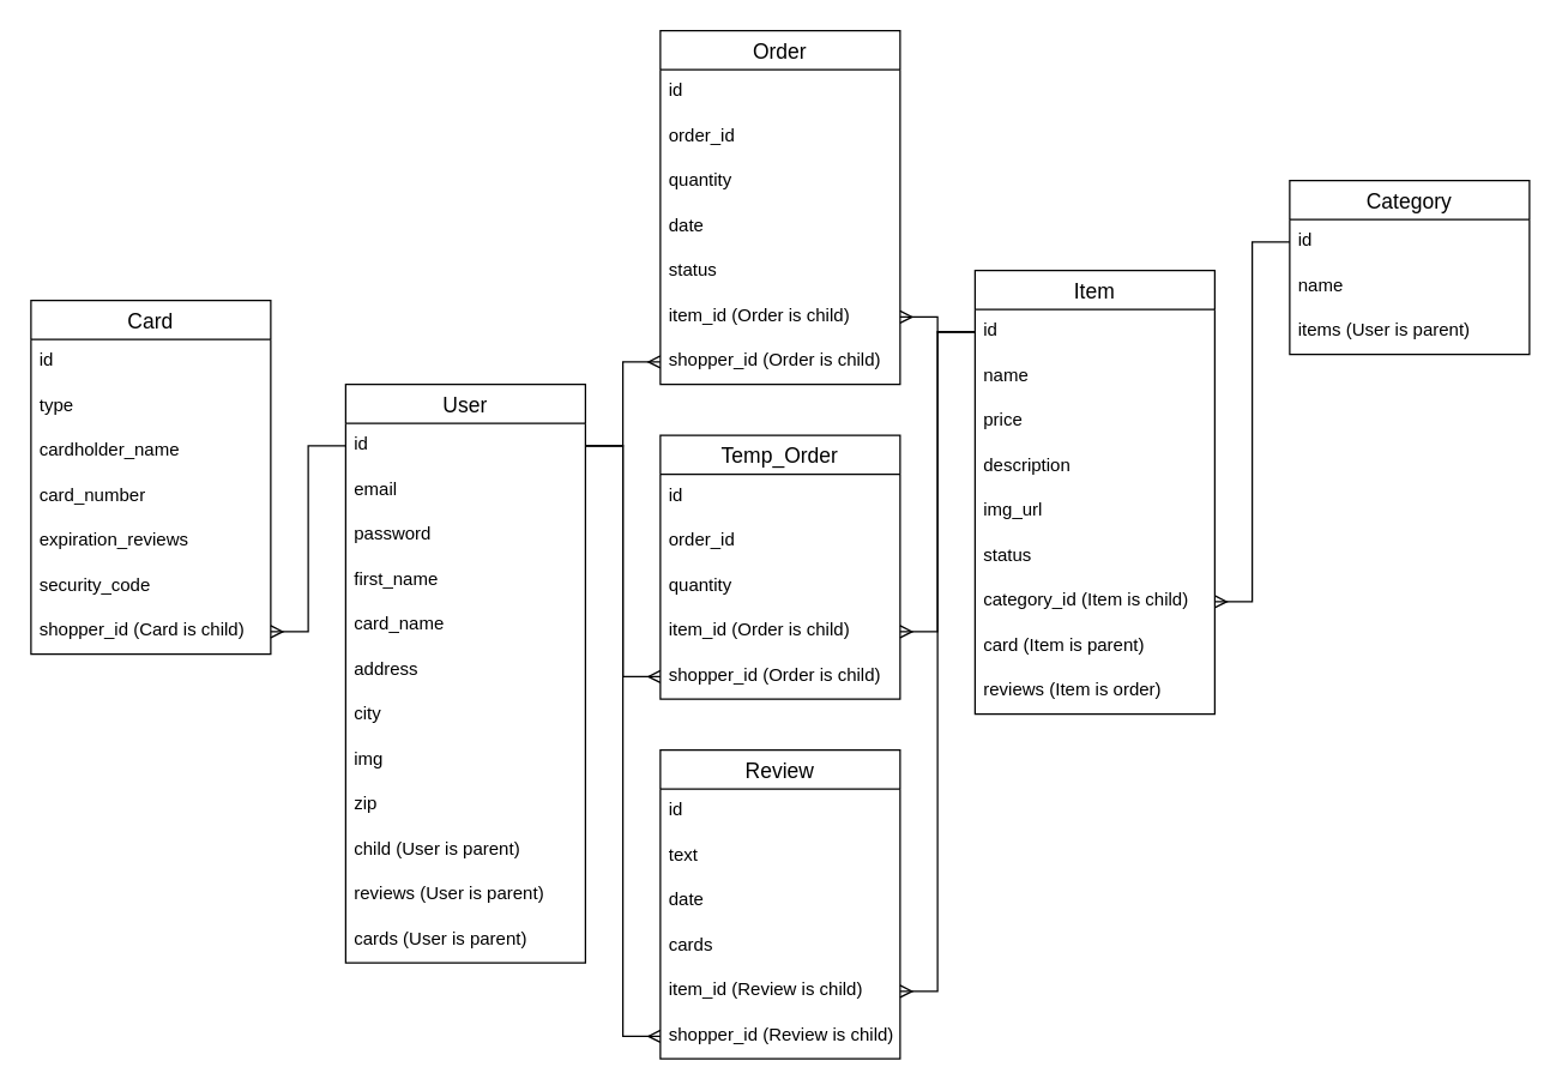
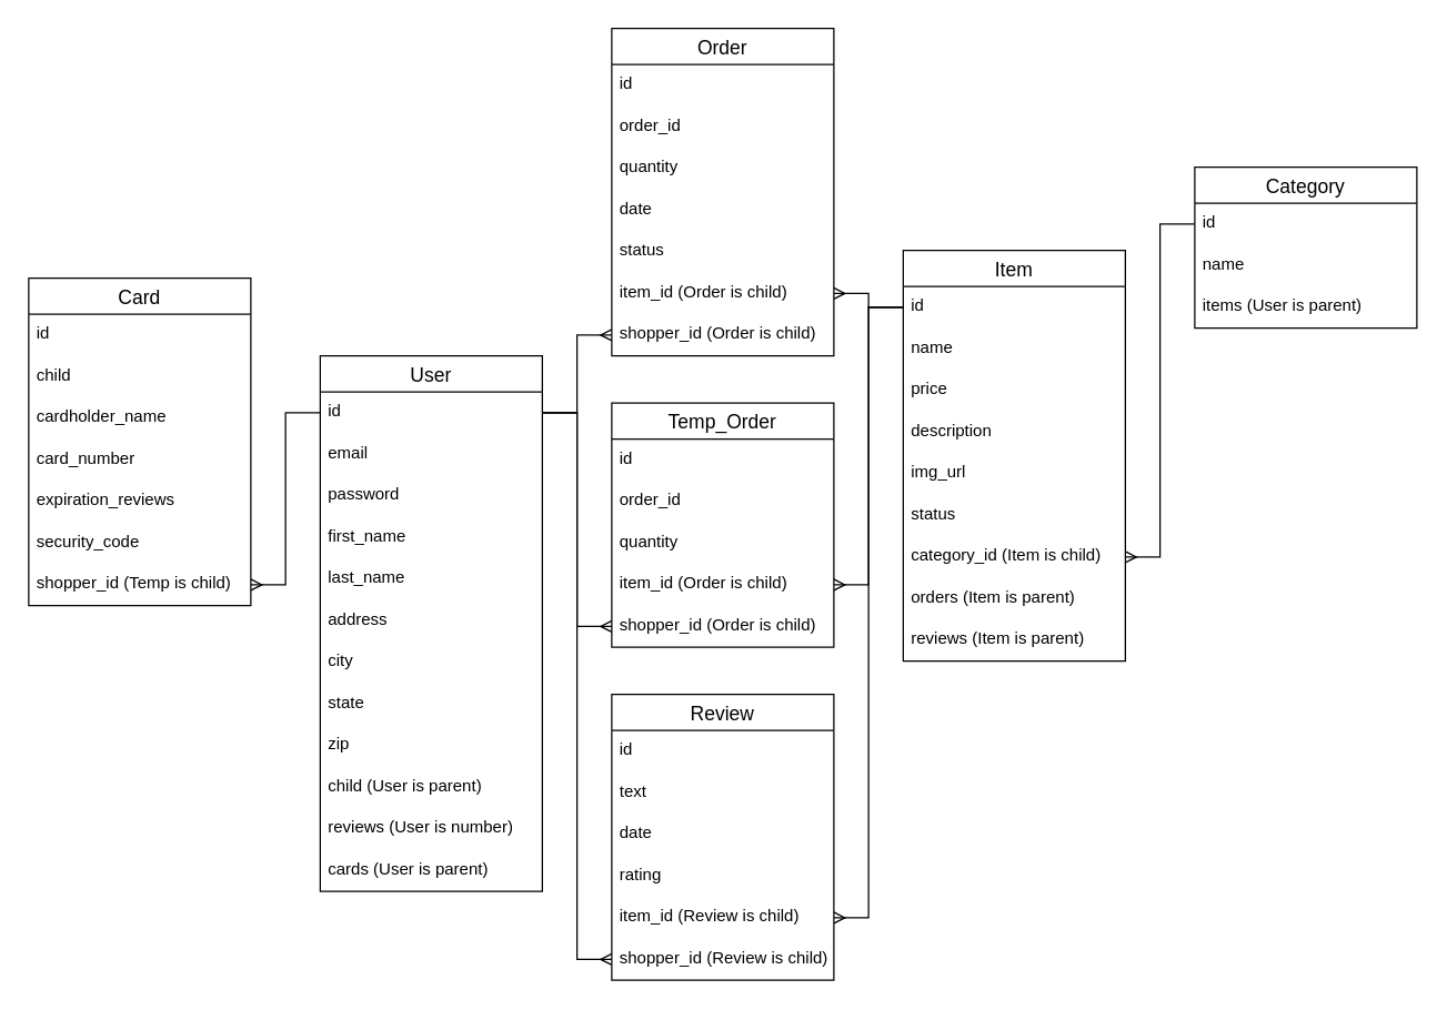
- <mxCell id="59" value="type" style="text;strokeColor=none;fillColor=none;spacingLeft=4;spacingRight=4;overflow=hidden;rotatable=0;points=[[0,0.5],[1,0.5]];portConstraint=eastwest;fontSize=12;" vertex="1" parent="57"><mxGeometry y="56" width="160" height="30" as="geometry" /></mxCell>
+ <mxCell id="59" value="child" style="text;strokeColor=none;fillColor=none;spacingLeft=4;spacingRight=4;overflow=hidden;rotatable=0;points=[[0,0.5],[1,0.5]];portConstraint=eastwest;fontSize=12;" vertex="1" parent="57"><mxGeometry y="56" width="160" height="30" as="geometry" /></mxCell>
- <mxCell id="7" value="card_name" style="text;strokeColor=none;fillColor=none;spacingLeft=4;spacingRight=4;overflow=hidden;rotatable=0;points=[[0,0.5],[1,0.5]];portConstraint=eastwest;fontSize=12;" parent="2" vertex="1"><mxGeometry y="146" width="160" height="30" as="geometry" /></mxCell>
+ <mxCell id="7" value="last_name" style="text;strokeColor=none;fillColor=none;spacingLeft=4;spacingRight=4;overflow=hidden;rotatable=0;points=[[0,0.5],[1,0.5]];portConstraint=eastwest;fontSize=12;" parent="2" vertex="1"><mxGeometry y="146" width="160" height="30" as="geometry" /></mxCell>
- <mxCell id="64" value="shopper_id (Card is child)" style="text;strokeColor=none;fillColor=none;spacingLeft=4;spacingRight=4;overflow=hidden;rotatable=0;points=[[0,0.5],[1,0.5]];portConstraint=eastwest;fontSize=12;" vertex="1" parent="57"><mxGeometry y="206" width="160" height="30" as="geometry" /></mxCell>
+ <mxCell id="64" value="shopper_id (Temp is child)" style="text;strokeColor=none;fillColor=none;spacingLeft=4;spacingRight=4;overflow=hidden;rotatable=0;points=[[0,0.5],[1,0.5]];portConstraint=eastwest;fontSize=12;" vertex="1" parent="57"><mxGeometry y="206" width="160" height="30" as="geometry" /></mxCell>
- <mxCell id="23" value="card (Item is parent)" style="text;strokeColor=none;fillColor=none;spacingLeft=4;spacingRight=4;overflow=hidden;rotatable=0;points=[[0,0.5],[1,0.5]];portConstraint=eastwest;fontSize=12;" parent="15" vertex="1"><mxGeometry y="236" width="160" height="30" as="geometry" /></mxCell>
+ <mxCell id="23" value="orders (Item is parent)" style="text;strokeColor=none;fillColor=none;spacingLeft=4;spacingRight=4;overflow=hidden;rotatable=0;points=[[0,0.5],[1,0.5]];portConstraint=eastwest;fontSize=12;" parent="15" vertex="1"><mxGeometry y="236" width="160" height="30" as="geometry" /></mxCell>
- <mxCell id="24" value="reviews (Item is order)" style="text;strokeColor=none;fillColor=none;spacingLeft=4;spacingRight=4;overflow=hidden;rotatable=0;points=[[0,0.5],[1,0.5]];portConstraint=eastwest;fontSize=12;" parent="15" vertex="1"><mxGeometry y="266" width="160" height="30" as="geometry" /></mxCell>
+ <mxCell id="24" value="reviews (Item is parent)" style="text;strokeColor=none;fillColor=none;spacingLeft=4;spacingRight=4;overflow=hidden;rotatable=0;points=[[0,0.5],[1,0.5]];portConstraint=eastwest;fontSize=12;" parent="15" vertex="1"><mxGeometry y="266" width="160" height="30" as="geometry" /></mxCell>
- <mxCell id="10" value="img" style="text;strokeColor=none;fillColor=none;spacingLeft=4;spacingRight=4;overflow=hidden;rotatable=0;points=[[0,0.5],[1,0.5]];portConstraint=eastwest;fontSize=12;" parent="2" vertex="1"><mxGeometry y="236" width="160" height="30" as="geometry" /></mxCell>
+ <mxCell id="10" value="state" style="text;strokeColor=none;fillColor=none;spacingLeft=4;spacingRight=4;overflow=hidden;rotatable=0;points=[[0,0.5],[1,0.5]];portConstraint=eastwest;fontSize=12;" parent="2" vertex="1"><mxGeometry y="236" width="160" height="30" as="geometry" /></mxCell>
- <mxCell id="13" value="reviews (User is parent) " style="text;strokeColor=none;fillColor=none;spacingLeft=4;spacingRight=4;overflow=hidden;rotatable=0;points=[[0,0.5],[1,0.5]];portConstraint=eastwest;fontSize=12;" parent="2" vertex="1"><mxGeometry y="326" width="160" height="30" as="geometry" /></mxCell>
+ <mxCell id="13" value="reviews (User is number) " style="text;strokeColor=none;fillColor=none;spacingLeft=4;spacingRight=4;overflow=hidden;rotatable=0;points=[[0,0.5],[1,0.5]];portConstraint=eastwest;fontSize=12;" parent="2" vertex="1"><mxGeometry y="326" width="160" height="30" as="geometry" /></mxCell>
- <mxCell id="47" value="cards" style="text;strokeColor=none;fillColor=none;spacingLeft=4;spacingRight=4;overflow=hidden;rotatable=0;points=[[0,0.5],[1,0.5]];portConstraint=eastwest;fontSize=12;" parent="43" vertex="1"><mxGeometry y="116" width="160" height="30" as="geometry" /></mxCell>
+ <mxCell id="47" value="rating" style="text;strokeColor=none;fillColor=none;spacingLeft=4;spacingRight=4;overflow=hidden;rotatable=0;points=[[0,0.5],[1,0.5]];portConstraint=eastwest;fontSize=12;" parent="43" vertex="1"><mxGeometry y="116" width="160" height="30" as="geometry" /></mxCell>
